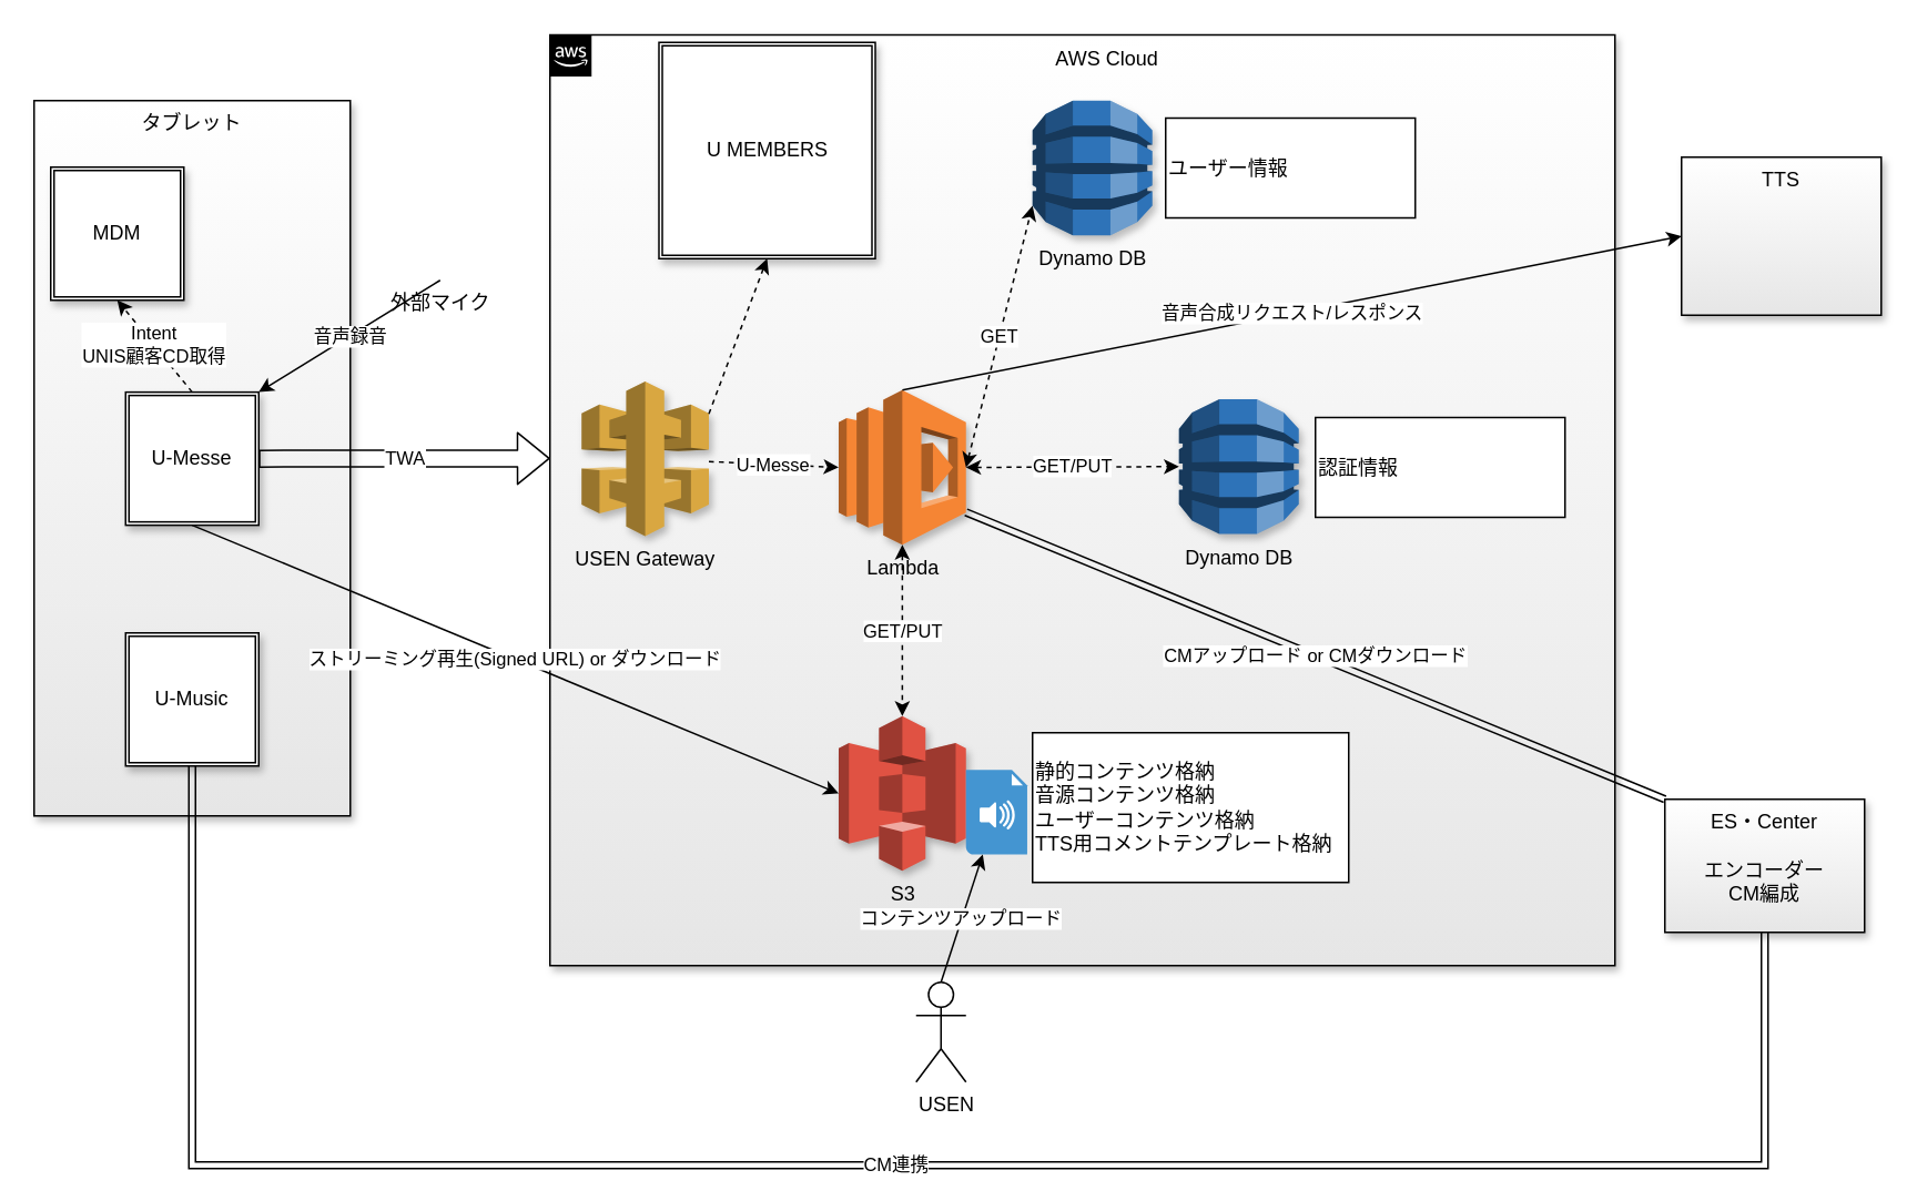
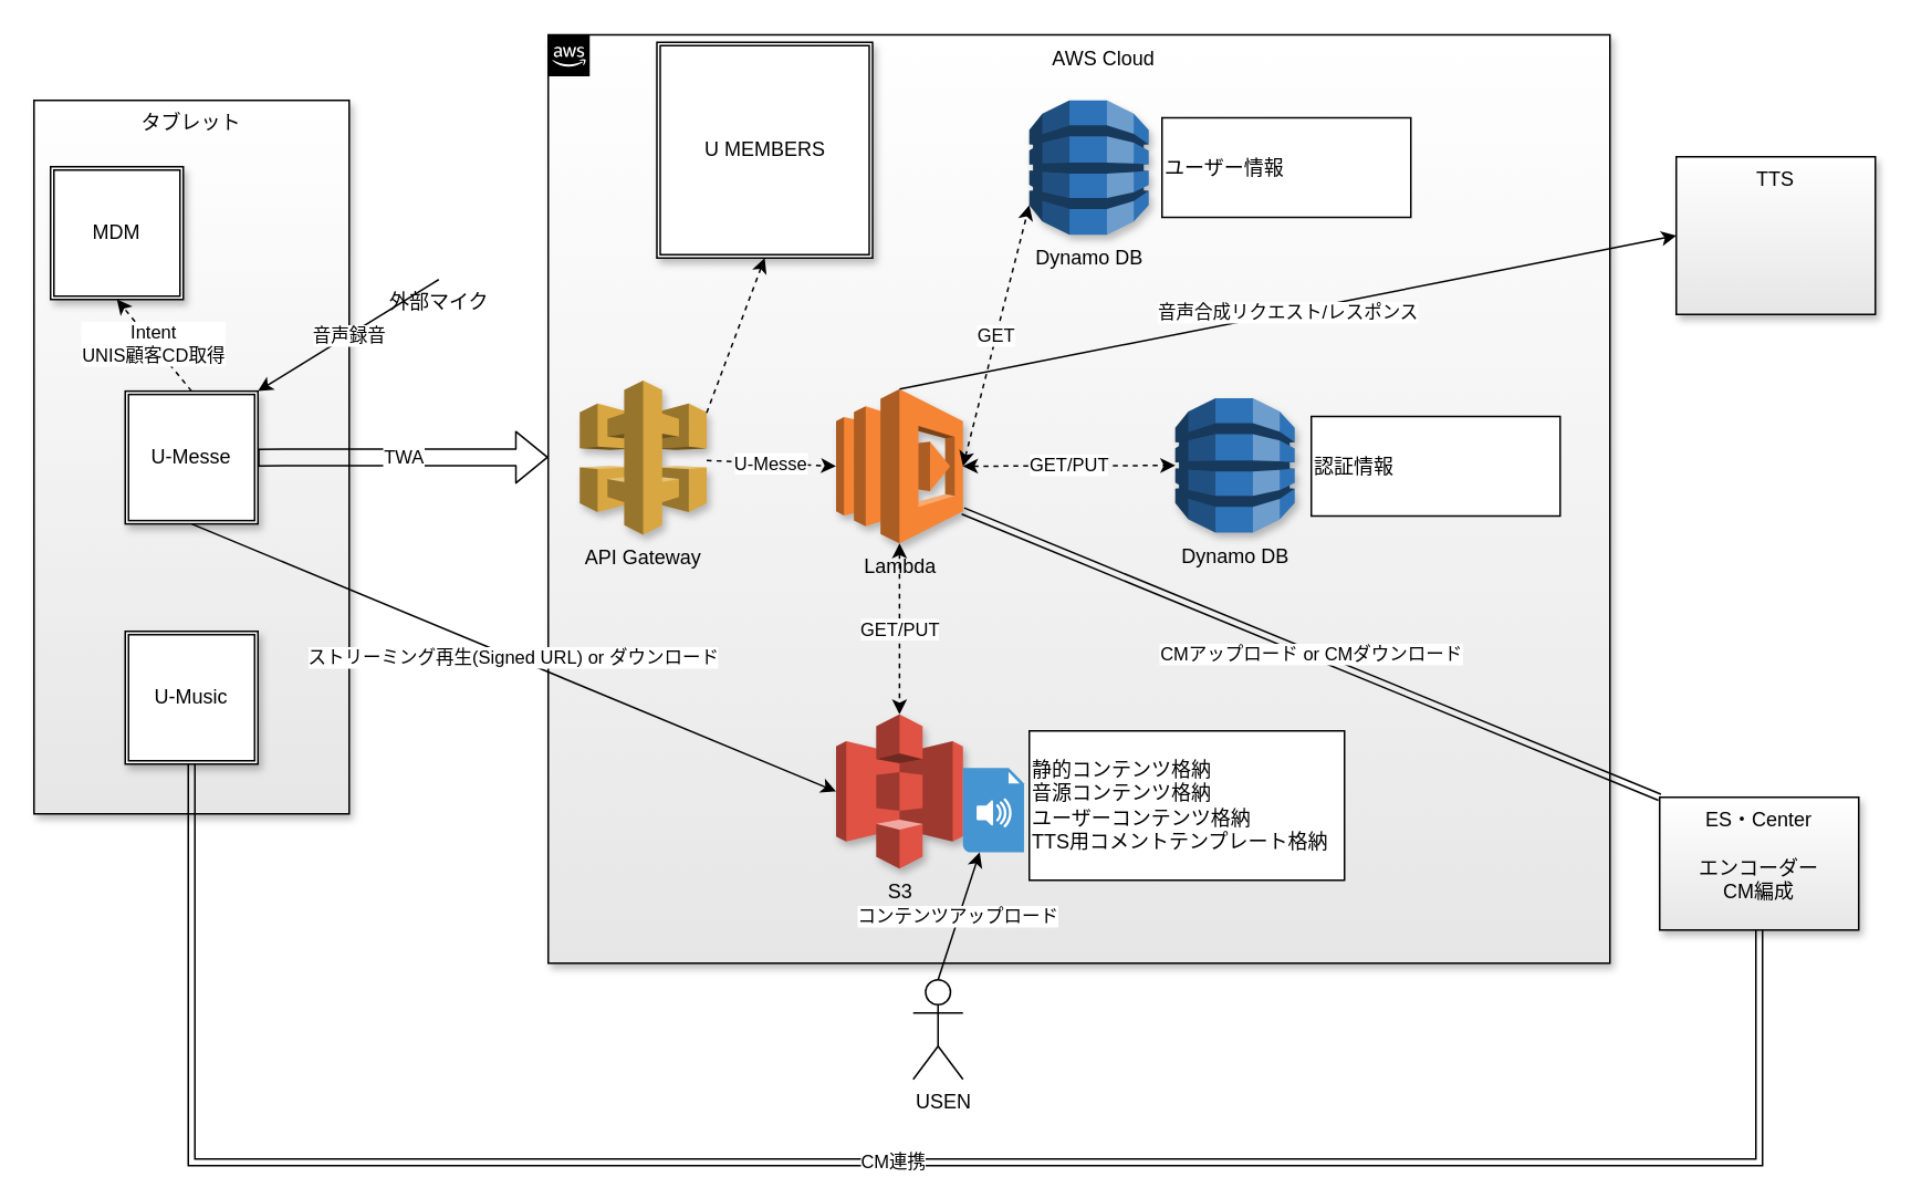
- <mxCell id="6" value="USEN Gateway" style="outlineConnect=0;dashed=0;verticalLabelPosition=bottom;verticalAlign=top;align=center;html=1;shape=mxgraph.aws3.api_gateway;fillColor=#D9A741;shadow=1;" parent="1" vertex="1"><mxGeometry x="349" y="228.75" width="76.5" height="93" as="geometry" /></mxCell>
+ <mxCell id="6" value="API Gateway" style="outlineConnect=0;dashed=0;verticalLabelPosition=bottom;verticalAlign=top;align=center;html=1;shape=mxgraph.aws3.api_gateway;fillColor=#D9A741;shadow=1;" parent="1" vertex="1"><mxGeometry x="349" y="228.75" width="76.5" height="93" as="geometry" /></mxCell>
